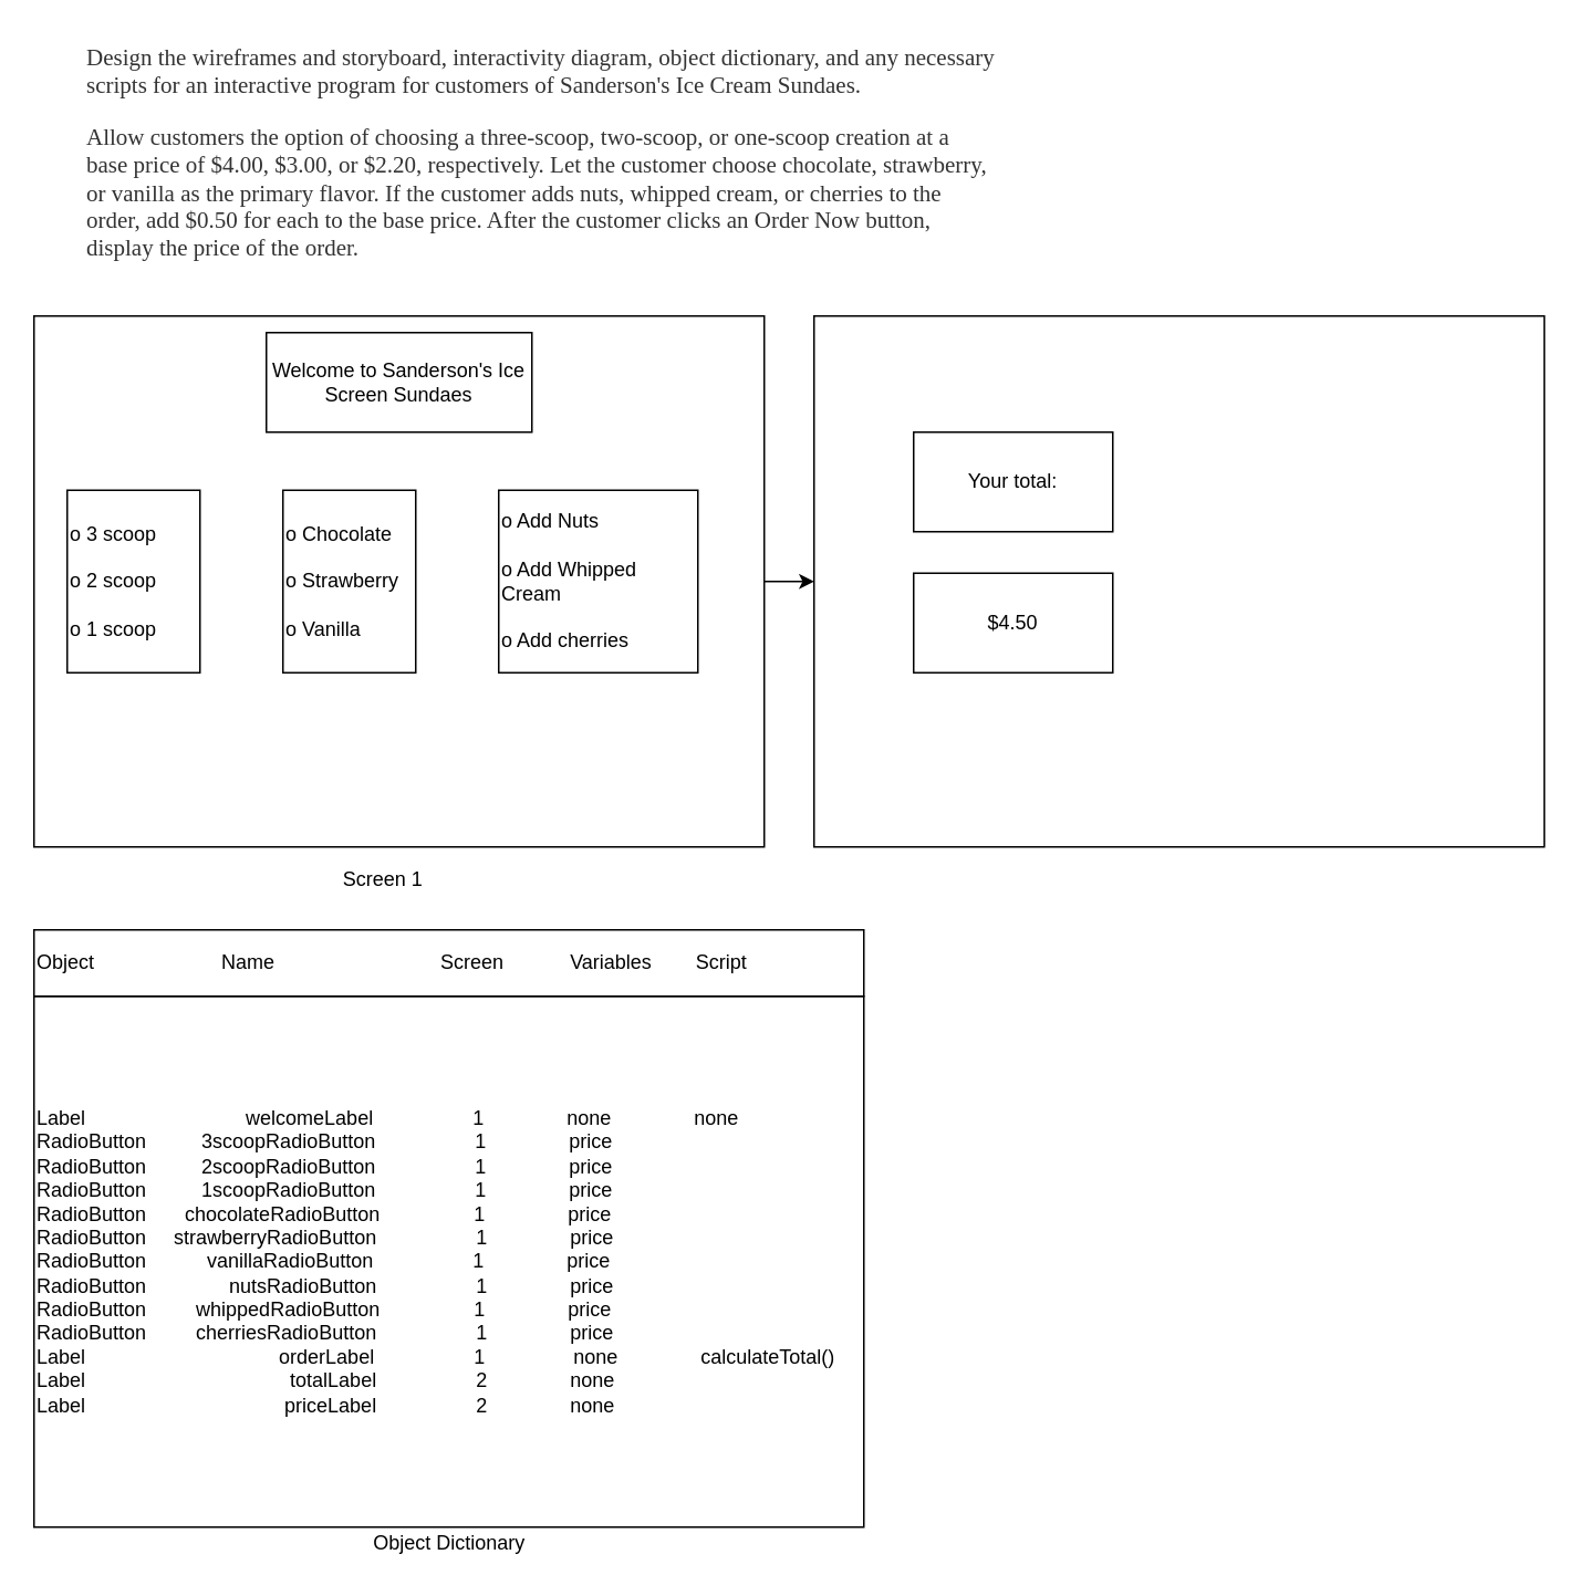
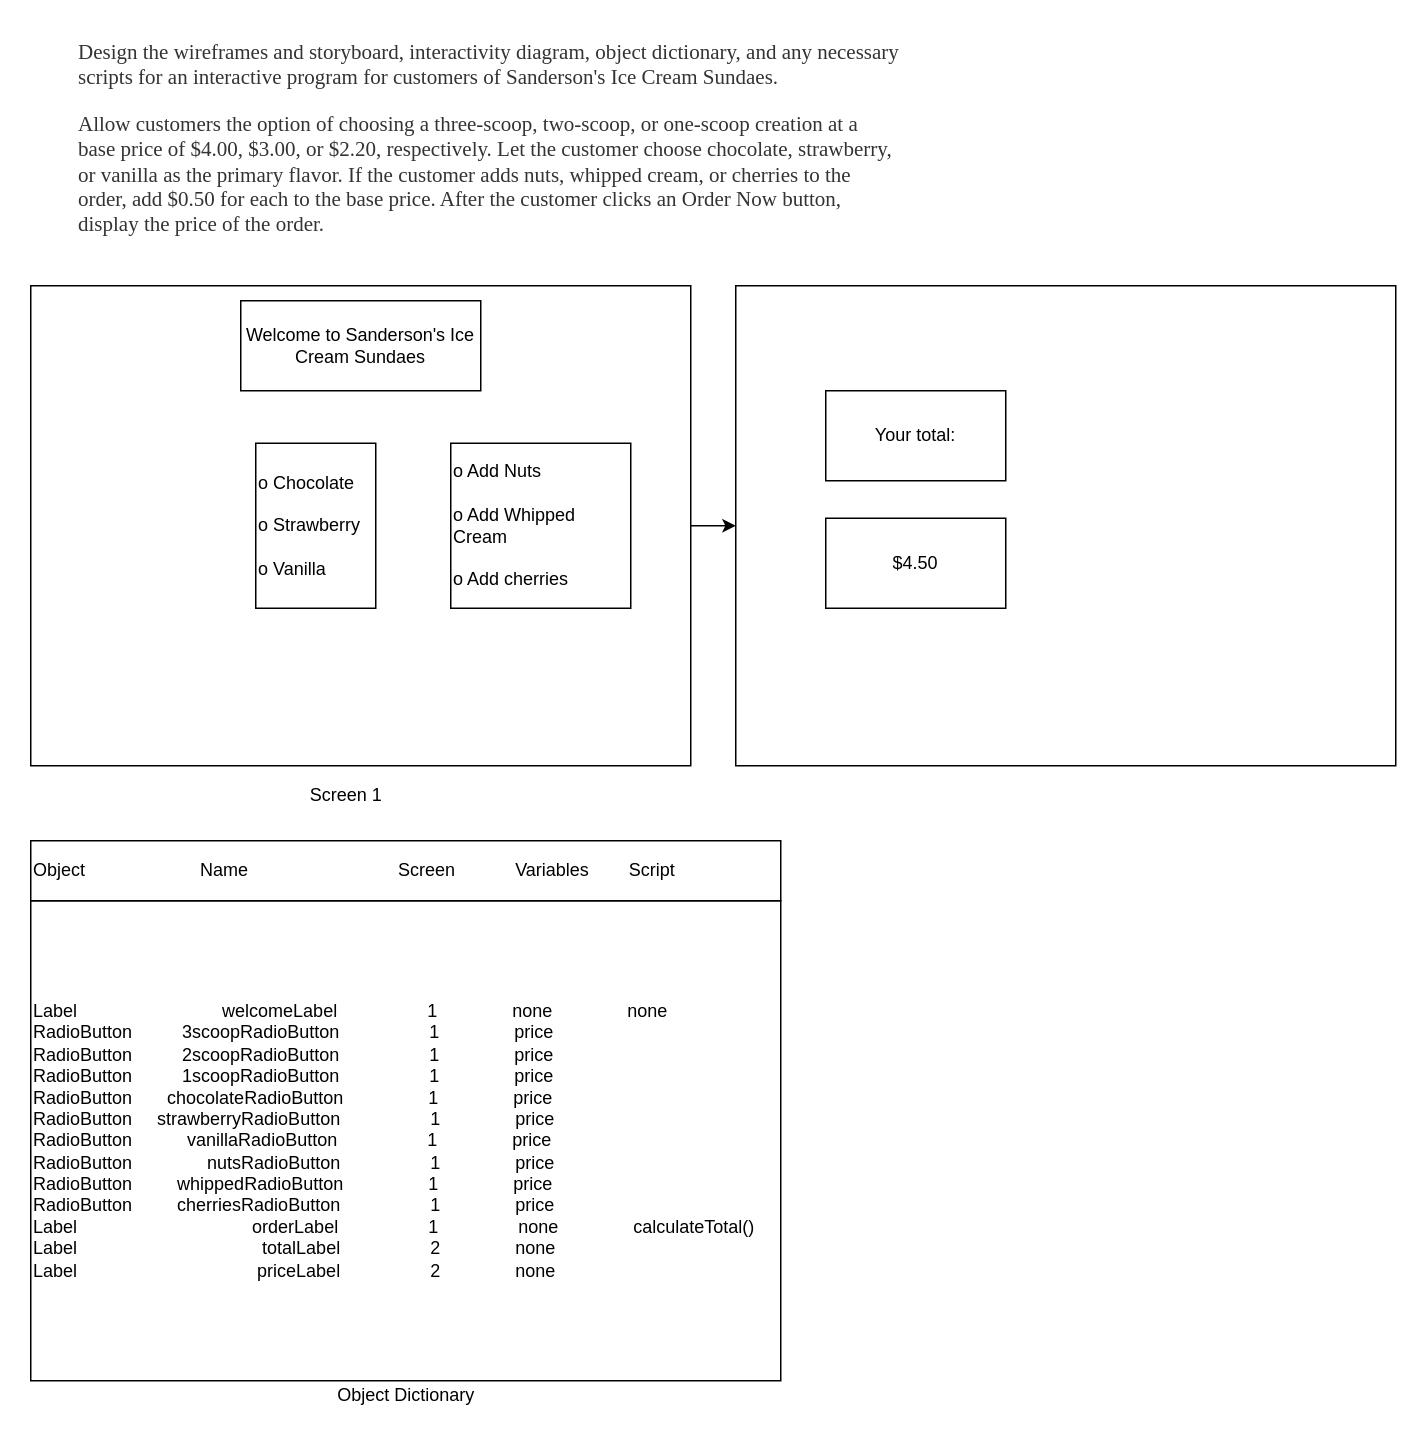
- <mxCell id="11" value="Welcome to Sanderson's Ice Screen Sundaes" style="whiteSpace=wrap;html=1;" vertex="1" parent="1"><mxGeometry x="160" y="200" width="160" height="60" as="geometry" /></mxCell>
+ <mxCell id="11" value="Welcome to Sanderson's Ice Cream Sundaes" style="whiteSpace=wrap;html=1;" vertex="1" parent="1"><mxGeometry x="160" y="200" width="160" height="60" as="geometry" /></mxCell>
- <mxCell id="9" value="o 3 scoop&lt;br&gt;&lt;br&gt;o 2 scoop&amp;nbsp;&lt;br&gt;&lt;br&gt;o 1 scoop" style="whiteSpace=wrap;html=1;align=left;" vertex="1" parent="1"><mxGeometry x="40" y="295" width="80" height="110" as="geometry" /></mxCell>
